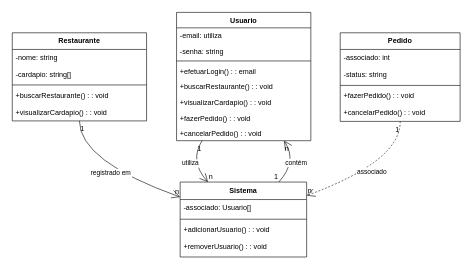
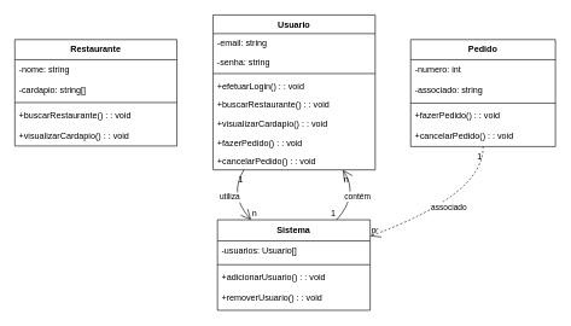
- <mxCell id="3" value="-email: utiliza" style="text;strokeColor=none;fillColor=none;align=left;verticalAlign=top;spacingLeft=4;spacingRight=4;overflow=hidden;rotatable=0;points=[[0,0.5],[1,0.5]];portConstraint=eastwest;" parent="2" vertex="1"><mxGeometry y="26" width="224" height="26" as="geometry" /></mxCell>
+ <mxCell id="3" value="-email: string" style="text;strokeColor=none;fillColor=none;align=left;verticalAlign=top;spacingLeft=4;spacingRight=4;overflow=hidden;rotatable=0;points=[[0,0.5],[1,0.5]];portConstraint=eastwest;" parent="2" vertex="1"><mxGeometry y="26" width="224" height="26" as="geometry" /></mxCell>
- <mxCell id="23" value="-associado: int" style="text;strokeColor=none;fillColor=none;align=left;verticalAlign=top;spacingLeft=4;spacingRight=4;overflow=hidden;rotatable=0;points=[[0,0.5],[1,0.5]];portConstraint=eastwest;" parent="22" vertex="1"><mxGeometry y="27.8" width="200" height="28" as="geometry" /></mxCell>
+ <mxCell id="23" value="-numero: int" style="text;strokeColor=none;fillColor=none;align=left;verticalAlign=top;spacingLeft=4;spacingRight=4;overflow=hidden;rotatable=0;points=[[0,0.5],[1,0.5]];portConstraint=eastwest;" parent="22" vertex="1"><mxGeometry y="27.8" width="200" height="28" as="geometry" /></mxCell>
- <mxCell id="6" value="+efetuarLogin() : : email" style="text;strokeColor=none;fillColor=none;align=left;verticalAlign=top;spacingLeft=4;spacingRight=4;overflow=hidden;rotatable=0;points=[[0,0.5],[1,0.5]];portConstraint=eastwest;" parent="2" vertex="1"><mxGeometry y="85" width="224" height="26" as="geometry" /></mxCell>
+ <mxCell id="6" value="+efetuarLogin() : : void" style="text;strokeColor=none;fillColor=none;align=left;verticalAlign=top;spacingLeft=4;spacingRight=4;overflow=hidden;rotatable=0;points=[[0,0.5],[1,0.5]];portConstraint=eastwest;" parent="2" vertex="1"><mxGeometry y="85" width="224" height="26" as="geometry" /></mxCell>
- <mxCell id="24" value="-status: string" style="text;strokeColor=none;fillColor=none;align=left;verticalAlign=top;spacingLeft=4;spacingRight=4;overflow=hidden;rotatable=0;points=[[0,0.5],[1,0.5]];portConstraint=eastwest;" parent="22" vertex="1"><mxGeometry y="55.8" width="200" height="28" as="geometry" /></mxCell>
+ <mxCell id="24" value="-associado: string" style="text;strokeColor=none;fillColor=none;align=left;verticalAlign=top;spacingLeft=4;spacingRight=4;overflow=hidden;rotatable=0;points=[[0,0.5],[1,0.5]];portConstraint=eastwest;" parent="22" vertex="1"><mxGeometry y="55.8" width="200" height="28" as="geometry" /></mxCell>
- <mxCell id="34" value="registrado em" style="curved=1;startArrow=none;endArrow=open;endSize=12;exitX=0.5;exitY=1;entryX=0;entryY=0.2;" parent="1" source="16" target="11" edge="1"><mxGeometry relative="1" as="geometry"><Array as="points"><mxPoint x="132" y="268" /></Array></mxGeometry></mxCell>
- <mxCell id="35" value="1" style="edgeLabel;resizable=0;labelBackgroundColor=none;fontSize=12;align=left;verticalAlign=top;" parent="34" vertex="1"><mxGeometry x="-1" relative="1" as="geometry" /></mxCell>
- <mxCell id="36" value="n" style="edgeLabel;resizable=0;labelBackgroundColor=none;fontSize=12;align=right;verticalAlign=bottom;" parent="34" vertex="1"><mxGeometry x="1" relative="1" as="geometry" /></mxCell>
- <mxCell id="12" value="-associado: Usuario[]" style="text;strokeColor=none;fillColor=none;align=left;verticalAlign=top;spacingLeft=4;spacingRight=4;overflow=hidden;rotatable=0;points=[[0,0.5],[1,0.5]];portConstraint=eastwest;" parent="11" vertex="1"><mxGeometry y="29" width="211" height="29" as="geometry" /></mxCell>
+ <mxCell id="12" value="-usuarios: Usuario[]" style="text;strokeColor=none;fillColor=none;align=left;verticalAlign=top;spacingLeft=4;spacingRight=4;overflow=hidden;rotatable=0;points=[[0,0.5],[1,0.5]];portConstraint=eastwest;" parent="11" vertex="1"><mxGeometry y="29" width="211" height="29" as="geometry" /></mxCell>
